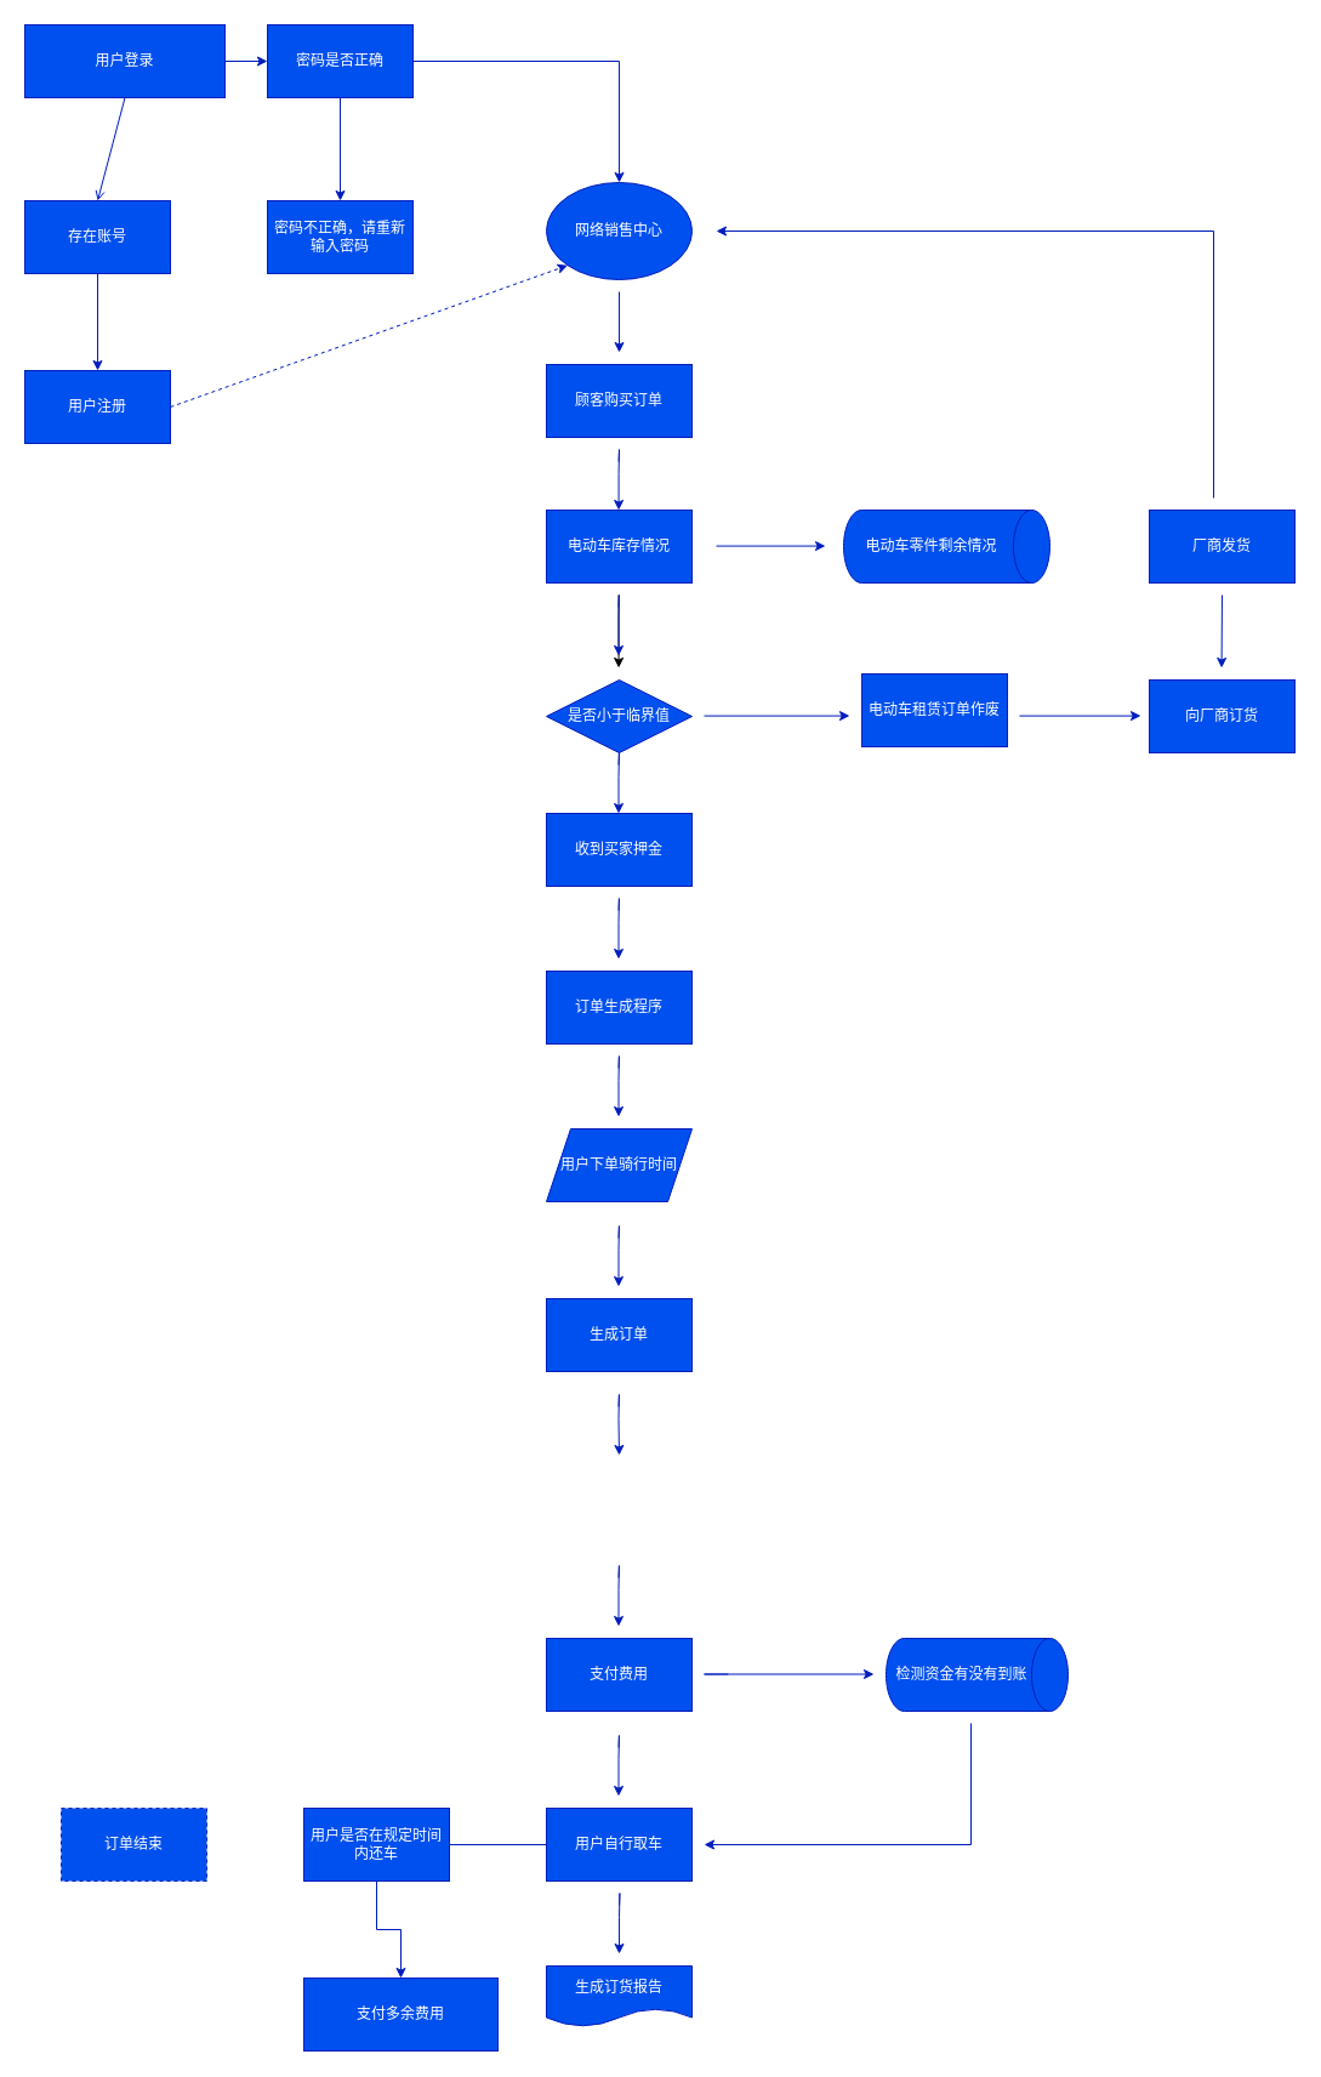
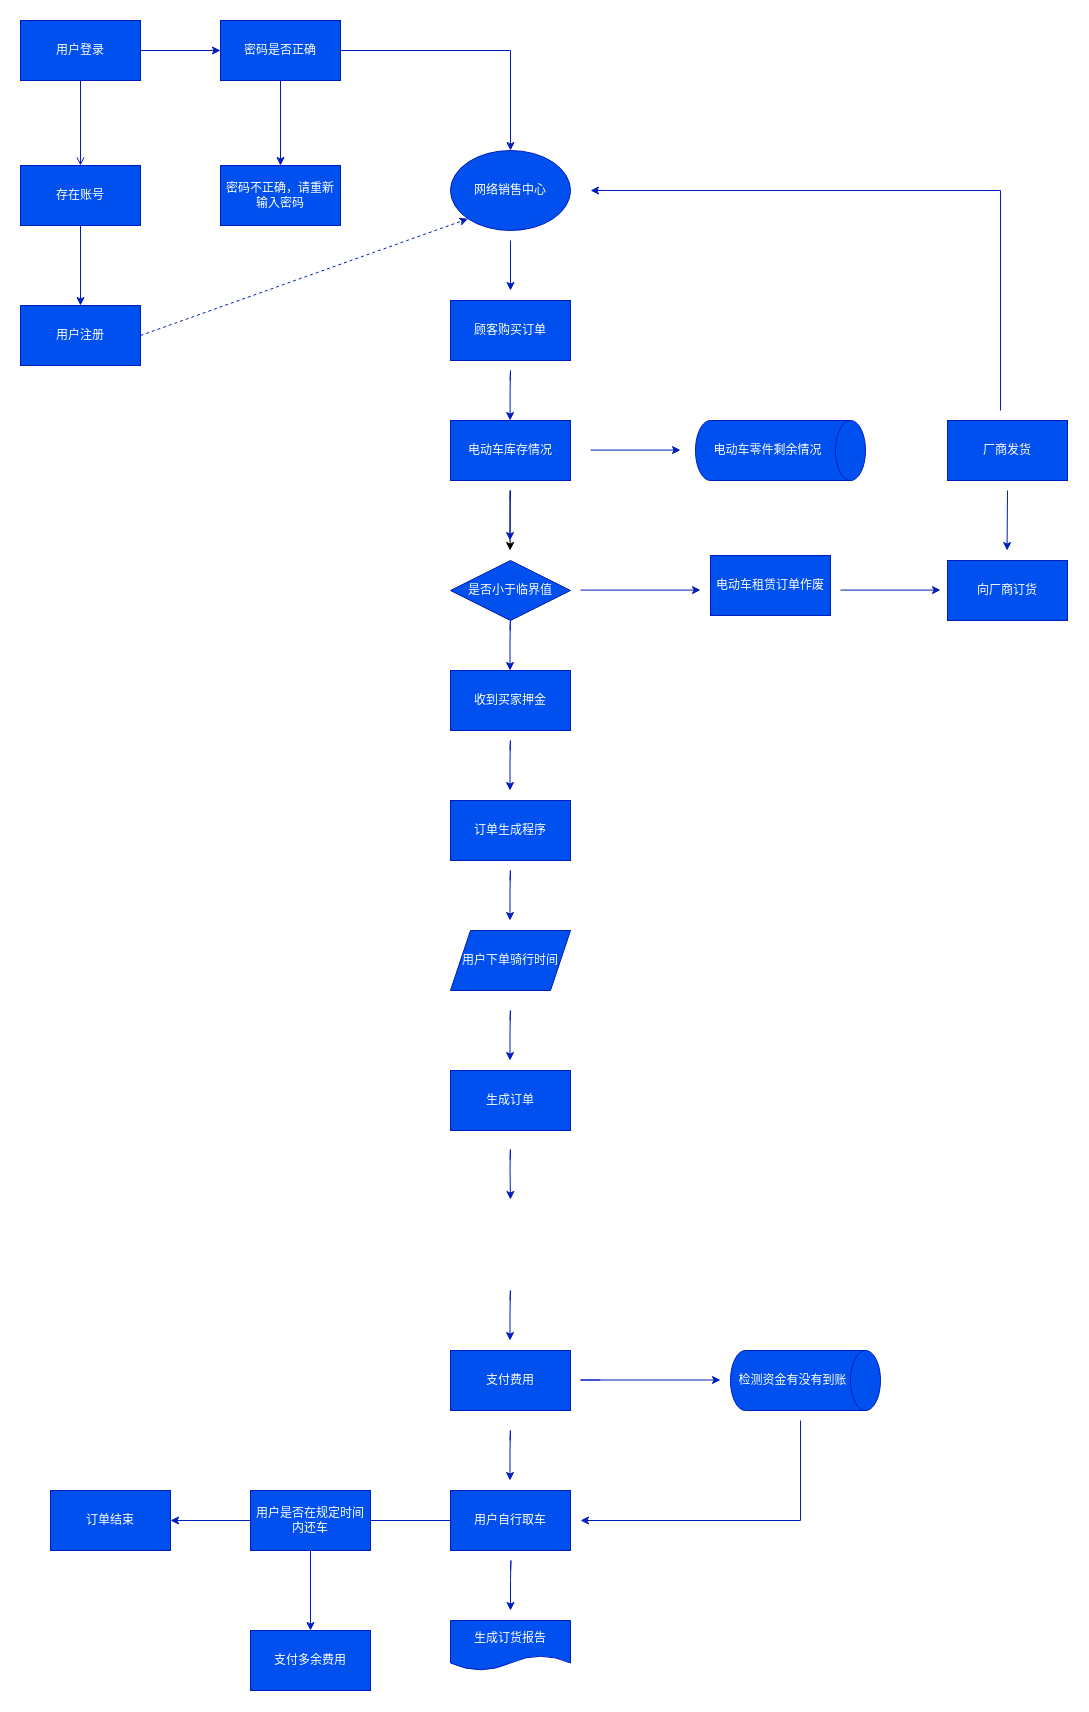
- <mxCell id="37" value="用户登录" style="rounded=0;whiteSpace=wrap;html=1;fillColor=#0050ef;fontColor=#ffffff;strokeColor=#001DBC;" vertex="1" parent="1"><mxGeometry x="20" y="20" width="165" height="60" as="geometry" /></mxCell>
+ <mxCell id="37" value="用户登录" style="rounded=0;whiteSpace=wrap;html=1;fillColor=#0050ef;fontColor=#ffffff;strokeColor=#001DBC;" vertex="1" parent="1"><mxGeometry x="20" y="20" width="120" height="60" as="geometry" /></mxCell>
- <mxCell id="47" value="订单结束" style="rounded=0;whiteSpace=wrap;html=1;fillColor=#0050ef;strokeColor=#001DBC;fontColor=#ffffff;dashed=1;" vertex="1" parent="1"><mxGeometry x="50" y="1490" width="120" height="60" as="geometry" /></mxCell>
+ <mxCell id="47" value="订单结束" style="rounded=0;whiteSpace=wrap;html=1;fillColor=#0050ef;strokeColor=#001DBC;fontColor=#ffffff;" vertex="1" parent="1"><mxGeometry x="50" y="1490" width="120" height="60" as="geometry" /></mxCell>
+ <mxCell id="44" value="" style="edgeStyle=orthogonalEdgeStyle;rounded=0;orthogonalLoop=1;jettySize=auto;html=1;fillColor=#0050ef;strokeColor=#001DBC;" edge="1" parent="1" source="46" target="47"><mxGeometry relative="1" as="geometry" /></mxCell>
- <mxCell id="48" value="支付多余费用" style="rounded=0;whiteSpace=wrap;html=1;fillColor=#0050ef;strokeColor=#001DBC;fontColor=#ffffff;" vertex="1" parent="1"><mxGeometry x="250" y="1630" width="160" height="60" as="geometry" /></mxCell>
+ <mxCell id="48" value="支付多余费用" style="rounded=0;whiteSpace=wrap;html=1;fillColor=#0050ef;strokeColor=#001DBC;fontColor=#ffffff;" vertex="1" parent="1"><mxGeometry x="250" y="1630" width="120" height="60" as="geometry" /></mxCell>
